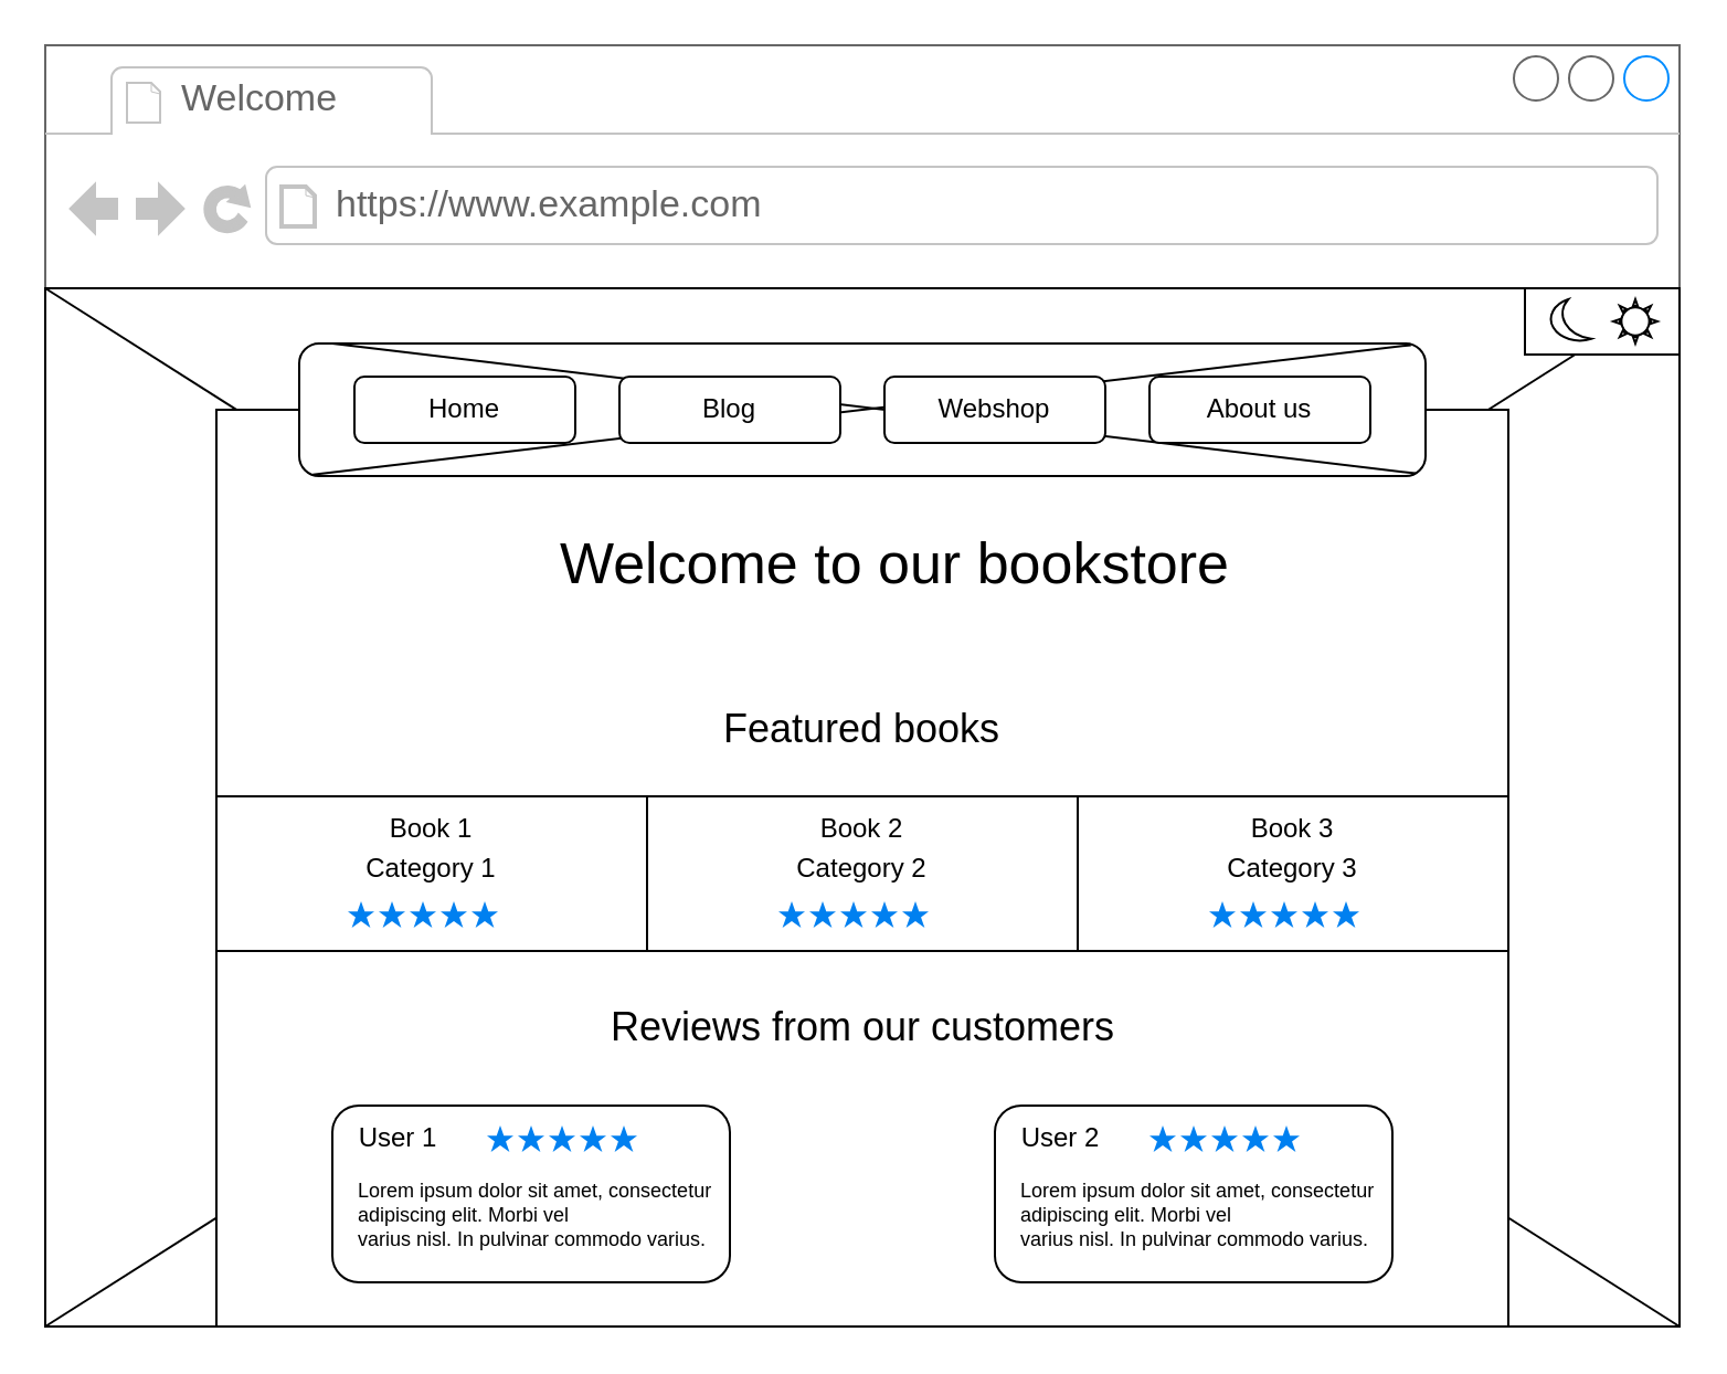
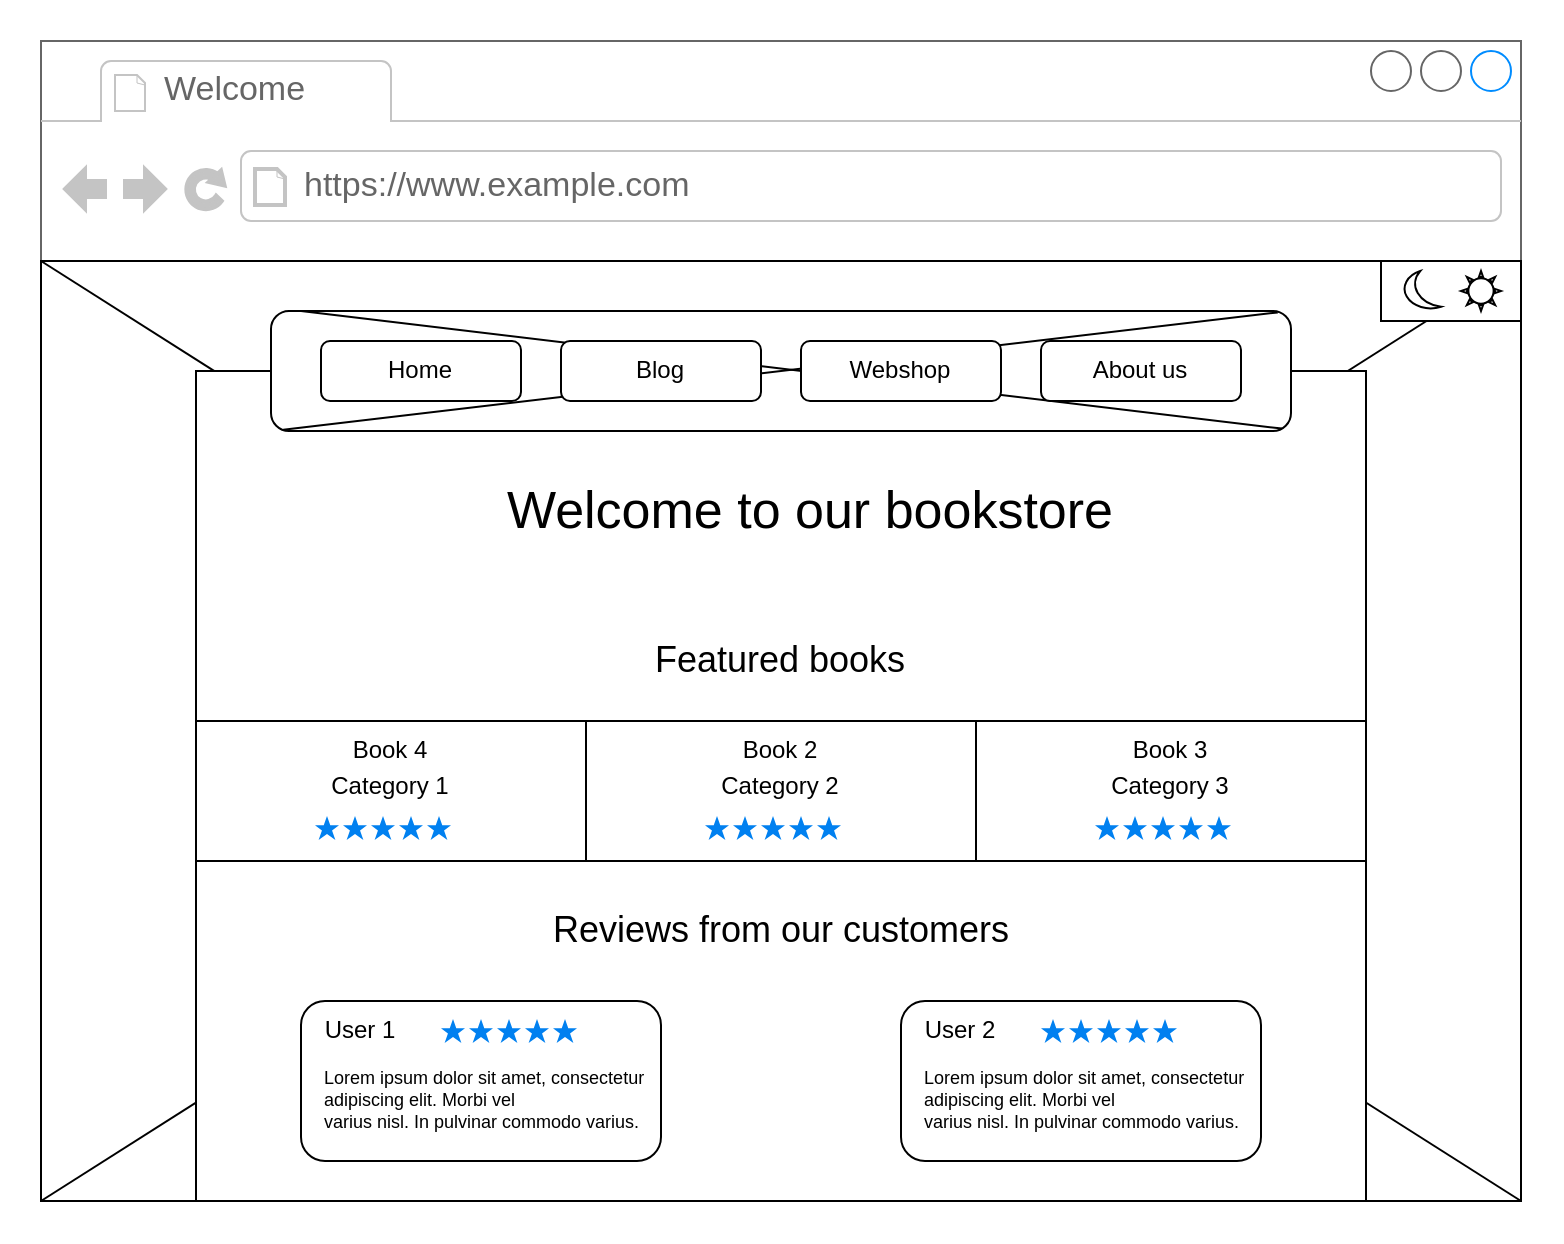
- <mxCell id="43" value="Book 1" style="text;html=1;align=center;verticalAlign=middle;whiteSpace=wrap;rounded=0;" vertex="1" parent="41"><mxGeometry x="67.5" width="60" height="30" as="geometry" /></mxCell>
+ <mxCell id="43" value="Book 4" style="text;html=1;align=center;verticalAlign=middle;whiteSpace=wrap;rounded=0;" vertex="1" parent="41"><mxGeometry x="67.5" width="60" height="30" as="geometry" /></mxCell>
